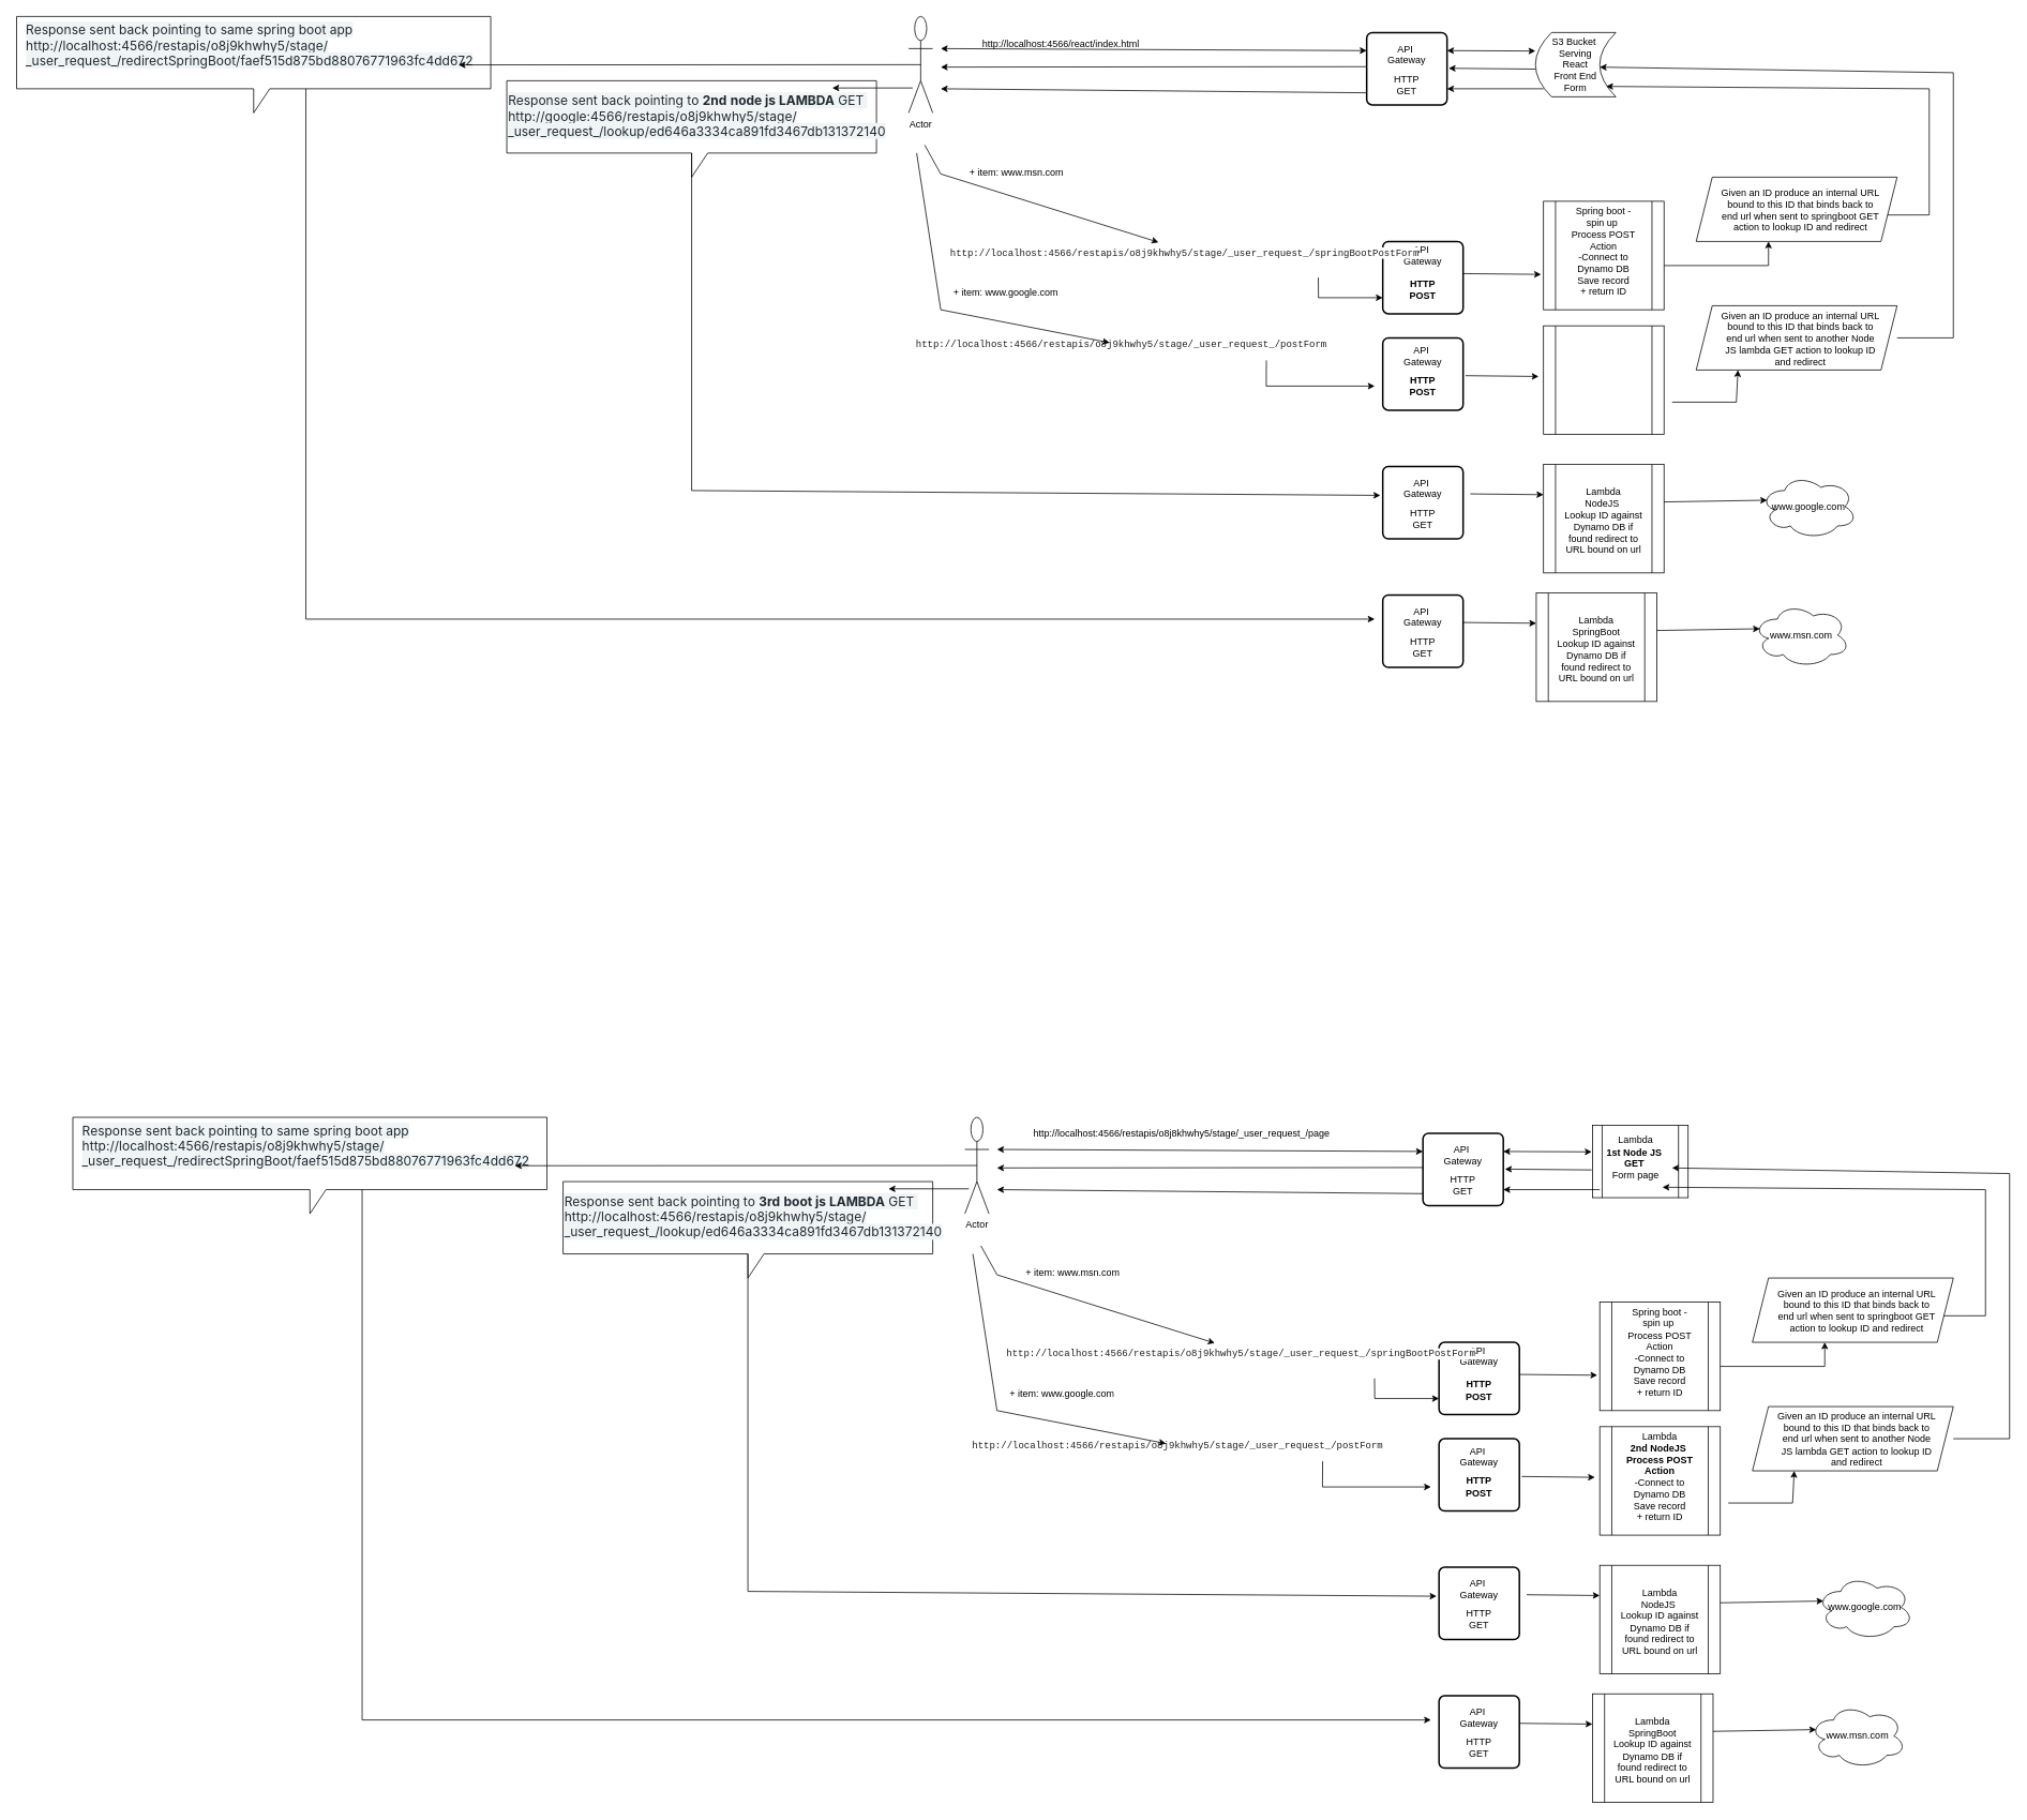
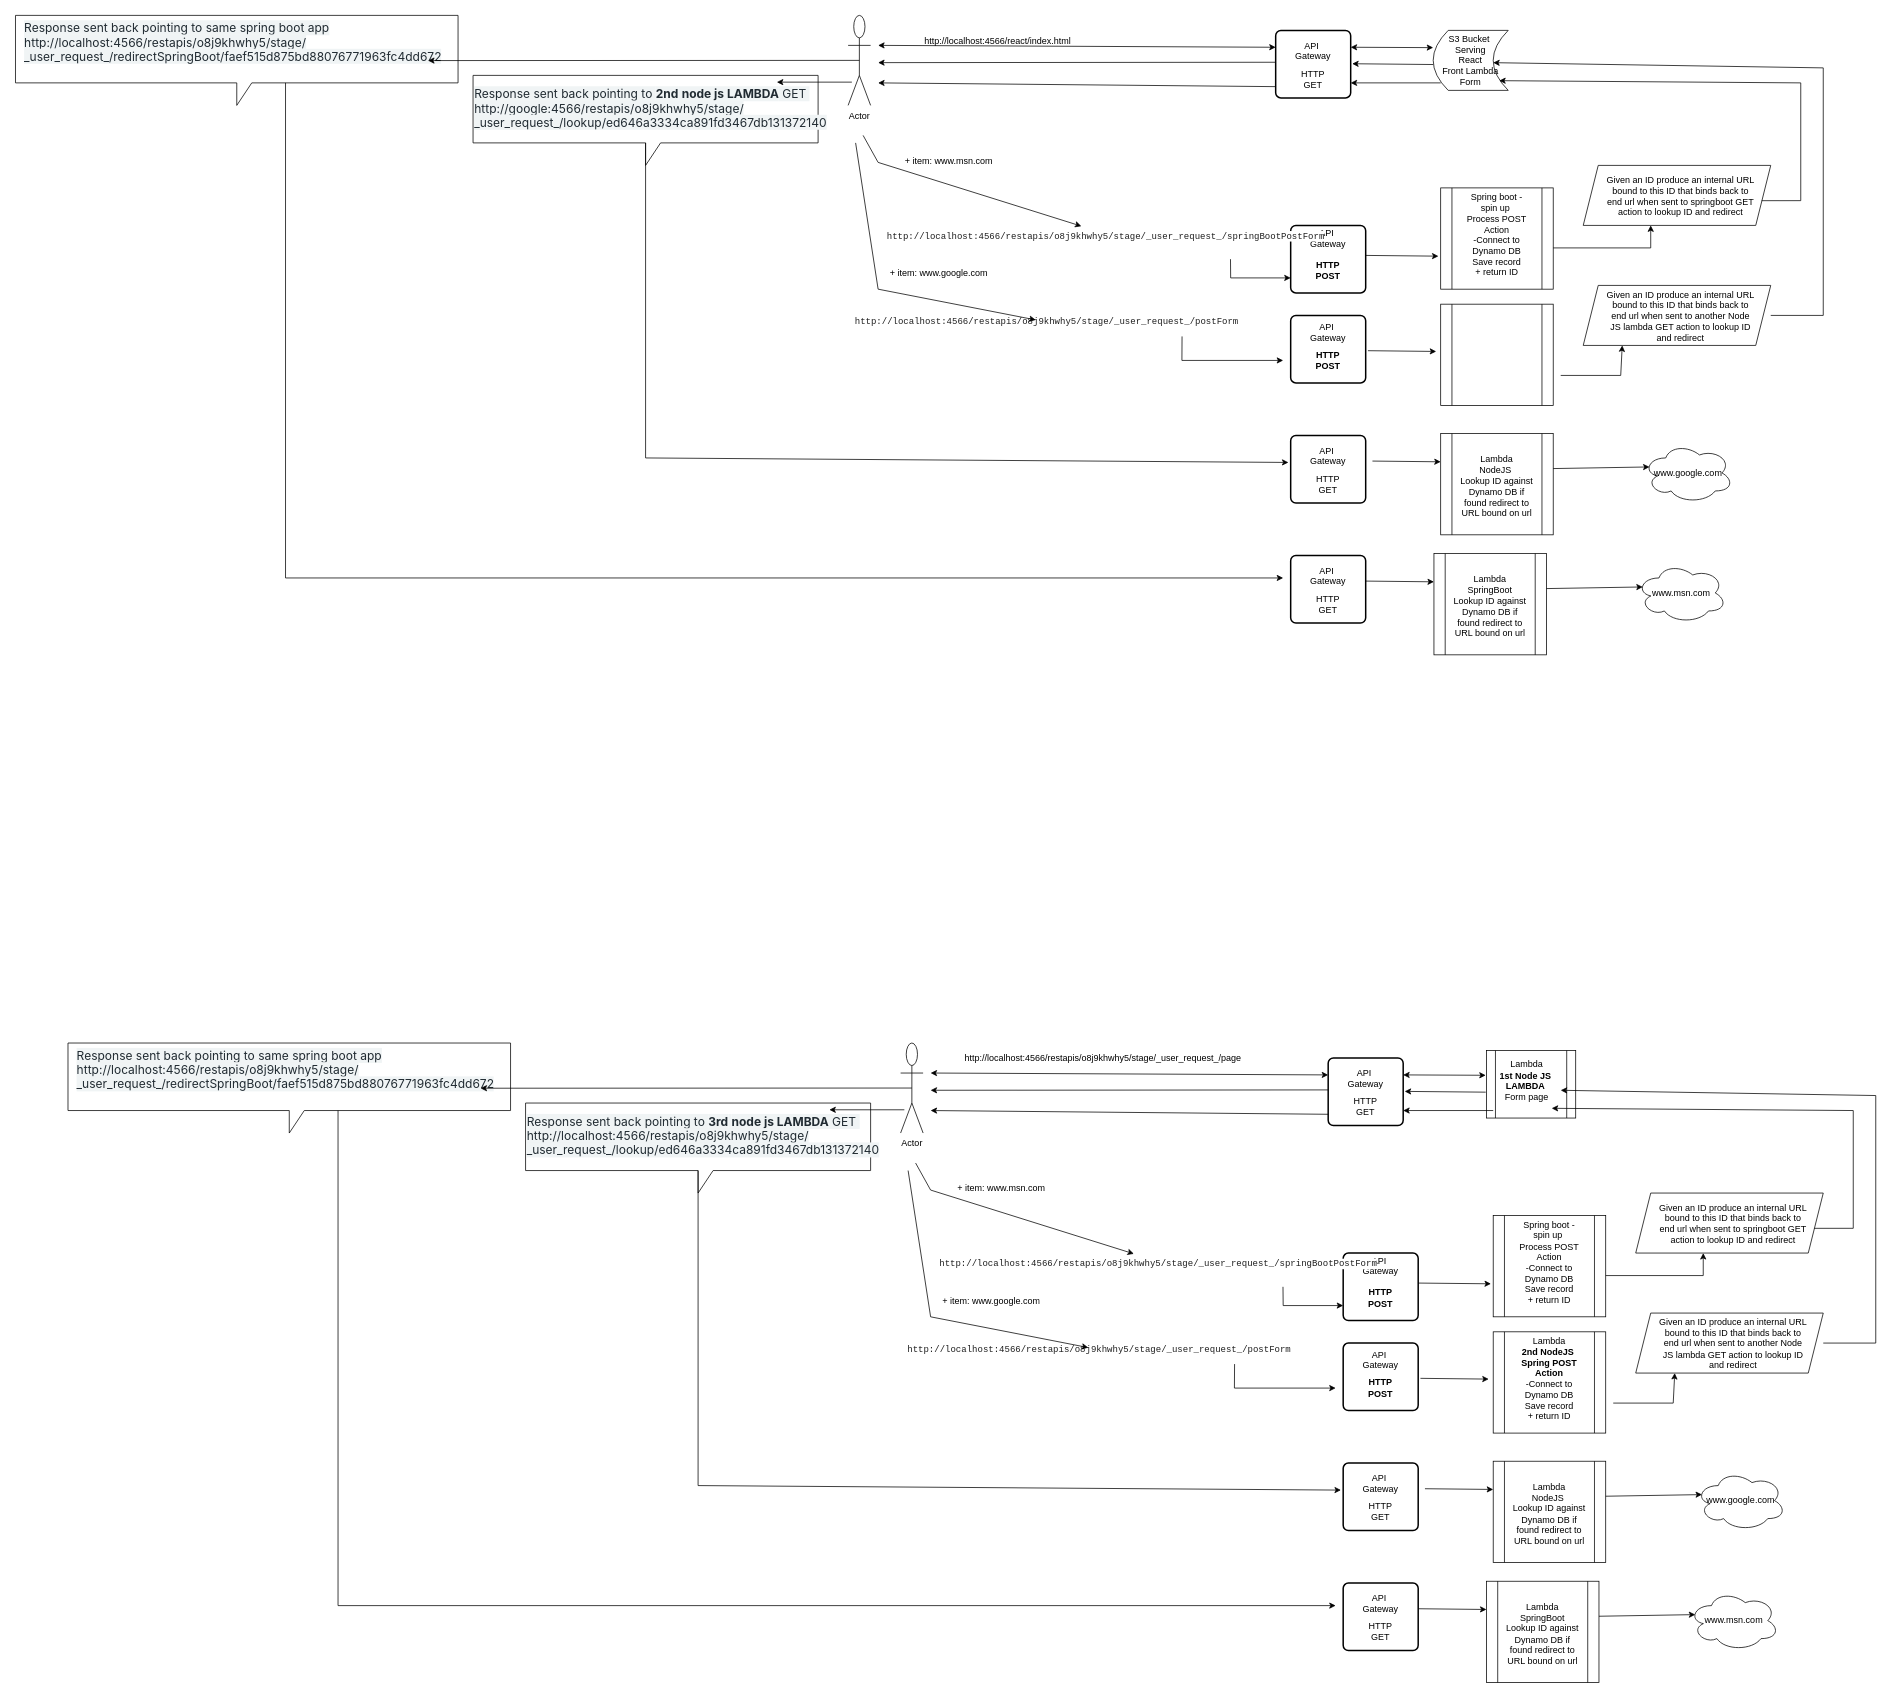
- <mxCell id="14" value="http://localhost:4566/react/index.html" style="text;whiteSpace=wrap;" vertex="1" parent="1"><mxGeometry x="1220" y="40" width="230" height="40" as="geometry" /></mxCell>
+ <mxCell id="14" value="http://localhost:4566/react/index.html" style="text;whiteSpace=wrap;" vertex="1" parent="1"><mxGeometry x="1230" y="40" width="230" height="40" as="geometry" /></mxCell>
- <mxCell id="10" value="S3 Bucket&amp;nbsp;&lt;br&gt;Serving &lt;br&gt;React&lt;br&gt;Front End&lt;br&gt;Form" style="shape=dataStorage;whiteSpace=wrap;html=1;fixedSize=1;" vertex="1" parent="1"><mxGeometry x="1910" y="40" width="100" height="80" as="geometry" /></mxCell>
+ <mxCell id="10" value="S3 Bucket&amp;nbsp;&lt;br&gt;Serving &lt;br&gt;React&lt;br&gt;Front Lambda&lt;br&gt;Form" style="shape=dataStorage;whiteSpace=wrap;html=1;fixedSize=1;" vertex="1" parent="1"><mxGeometry x="1910" y="40" width="100" height="80" as="geometry" /></mxCell>
- <mxCell id="9" value="http://localhost:4566/restapis/o8j8khwhy5/stage/_user_request_/page" style="text;html=1;align=center;verticalAlign=middle;whiteSpace=wrap;rounded=0;" vertex="1" parent="1"><mxGeometry x="1280" y="1390" width="380" height="40" as="geometry" /></mxCell>
+ <mxCell id="9" value="http://localhost:4566/restapis/o8j9khwhy5/stage/_user_request_/page" style="text;html=1;align=center;verticalAlign=middle;whiteSpace=wrap;rounded=0;" vertex="1" parent="1"><mxGeometry x="1280" y="1390" width="380" height="40" as="geometry" /></mxCell>
- <mxCell id="12" value="Lambda&lt;br&gt;&lt;b&gt;1st Node JS&amp;nbsp; GET&amp;nbsp;&lt;br&gt;&lt;/b&gt;Form page&lt;br&gt;&lt;br&gt;&lt;div&gt;&lt;br&gt;&lt;/div&gt;" style="text;html=1;align=center;verticalAlign=middle;whiteSpace=wrap;rounded=0;" vertex="1" parent="1"><mxGeometry x="1985" y="1410" width="100" height="90" as="geometry" /></mxCell>
+ <mxCell id="12" value="Lambda&lt;br&gt;&lt;b&gt;1st Node JS&amp;nbsp; LAMBDA&amp;nbsp;&lt;br&gt;&lt;/b&gt;Form page&lt;br&gt;&lt;br&gt;&lt;div&gt;&lt;br&gt;&lt;/div&gt;" style="text;html=1;align=center;verticalAlign=middle;whiteSpace=wrap;rounded=0;" vertex="1" parent="1"><mxGeometry x="1985" y="1410" width="100" height="90" as="geometry" /></mxCell>
- <mxCell id="110" value="&lt;span style=&quot;color: rgb(33, 43, 50); font-family: -apple-system, BlinkMacSystemFont, &amp;quot;Segoe UI&amp;quot;, Roboto, Oxygen, Ubuntu, Cantarell, &amp;quot;Fira Sans&amp;quot;, &amp;quot;Droid Sans&amp;quot;, &amp;quot;Helvetica Neue&amp;quot;, sans-serif; font-size: 16px; font-style: normal; font-variant-ligatures: normal; font-variant-caps: normal; font-weight: 400; letter-spacing: normal; orphans: 2; text-align: start; text-indent: 0px; text-transform: none; widows: 2; word-spacing: 0px; -webkit-text-stroke-width: 0px; white-space: normal; background-color: rgb(240, 244, 245); text-decoration-thickness: initial; text-decoration-style: initial; text-decoration-color: initial; display: inline !important; float: none;&quot;&gt;Response sent back pointing to &lt;/span&gt;&lt;span style=&quot;color: rgb(33, 43, 50); font-family: -apple-system, BlinkMacSystemFont, &amp;quot;Segoe UI&amp;quot;, Roboto, Oxygen, Ubuntu, Cantarell, &amp;quot;Fira Sans&amp;quot;, &amp;quot;Droid Sans&amp;quot;, &amp;quot;Helvetica Neue&amp;quot;, sans-serif; font-size: 16px; font-style: normal; font-variant-ligatures: normal; font-variant-caps: normal; letter-spacing: normal; orphans: 2; text-align: start; text-indent: 0px; text-transform: none; widows: 2; word-spacing: 0px; -webkit-text-stroke-width: 0px; white-space: normal; background-color: rgb(240, 244, 245); text-decoration-thickness: initial; text-decoration-style: initial; text-decoration-color: initial; float: none; display: inline !important;&quot;&gt;&lt;b&gt;3rd&lt;/b&gt;&lt;/span&gt;&lt;span style=&quot;color: rgb(33, 43, 50); font-family: -apple-system, BlinkMacSystemFont, &amp;quot;Segoe UI&amp;quot;, Roboto, Oxygen, Ubuntu, Cantarell, &amp;quot;Fira Sans&amp;quot;, &amp;quot;Droid Sans&amp;quot;, &amp;quot;Helvetica Neue&amp;quot;, sans-serif; font-size: 16px; font-style: normal; font-variant-ligatures: normal; font-variant-caps: normal; font-weight: 400; letter-spacing: normal; orphans: 2; text-align: start; text-indent: 0px; text-transform: none; widows: 2; word-spacing: 0px; -webkit-text-stroke-width: 0px; white-space: normal; background-color: rgb(240, 244, 245); text-decoration-thickness: initial; text-decoration-style: initial; text-decoration-color: initial; display: inline !important; float: none;&quot;&gt;&amp;nbsp;&lt;/span&gt;&lt;span style=&quot;color: rgb(33, 43, 50); font-family: -apple-system, BlinkMacSystemFont, &amp;quot;Segoe UI&amp;quot;, Roboto, Oxygen, Ubuntu, Cantarell, &amp;quot;Fira Sans&amp;quot;, &amp;quot;Droid Sans&amp;quot;, &amp;quot;Helvetica Neue&amp;quot;, sans-serif; font-size: 16px; font-style: normal; font-variant-ligatures: normal; font-variant-caps: normal; letter-spacing: normal; orphans: 2; text-align: start; text-indent: 0px; text-transform: none; widows: 2; word-spacing: 0px; -webkit-text-stroke-width: 0px; white-space: normal; background-color: rgb(240, 244, 245); text-decoration-thickness: initial; text-decoration-style: initial; text-decoration-color: initial; float: none; display: inline !important;&quot;&gt;&lt;b&gt;boot js LAMBDA&lt;/b&gt;&lt;/span&gt;&lt;span style=&quot;color: rgb(33, 43, 50); font-family: -apple-system, BlinkMacSystemFont, &amp;quot;Segoe UI&amp;quot;, Roboto, Oxygen, Ubuntu, Cantarell, &amp;quot;Fira Sans&amp;quot;, &amp;quot;Droid Sans&amp;quot;, &amp;quot;Helvetica Neue&amp;quot;, sans-serif; font-size: 16px; font-style: normal; font-variant-ligatures: normal; font-variant-caps: normal; font-weight: 400; letter-spacing: normal; orphans: 2; text-align: start; text-indent: 0px; text-transform: none; widows: 2; word-spacing: 0px; -webkit-text-stroke-width: 0px; white-space: normal; background-color: rgb(240, 244, 245); text-decoration-thickness: initial; text-decoration-style: initial; text-decoration-color: initial; display: inline !important; float: none;&quot;&gt; GET&amp;nbsp;&lt;br&gt;http://localhost:4566/restapis/o8j9khwhy5/stage/&lt;br&gt;_user_request_/lookup/ed646a3334ca891fd3467db131372140&lt;br&gt;&lt;br&gt;&lt;/span&gt;" style="text;whiteSpace=wrap;html=1;" vertex="1" parent="1"><mxGeometry x="700" y="1479" width="480" height="91" as="geometry" /></mxCell>
+ <mxCell id="110" value="&lt;span style=&quot;color: rgb(33, 43, 50); font-family: -apple-system, BlinkMacSystemFont, &amp;quot;Segoe UI&amp;quot;, Roboto, Oxygen, Ubuntu, Cantarell, &amp;quot;Fira Sans&amp;quot;, &amp;quot;Droid Sans&amp;quot;, &amp;quot;Helvetica Neue&amp;quot;, sans-serif; font-size: 16px; font-style: normal; font-variant-ligatures: normal; font-variant-caps: normal; font-weight: 400; letter-spacing: normal; orphans: 2; text-align: start; text-indent: 0px; text-transform: none; widows: 2; word-spacing: 0px; -webkit-text-stroke-width: 0px; white-space: normal; background-color: rgb(240, 244, 245); text-decoration-thickness: initial; text-decoration-style: initial; text-decoration-color: initial; display: inline !important; float: none;&quot;&gt;Response sent back pointing to &lt;/span&gt;&lt;span style=&quot;color: rgb(33, 43, 50); font-family: -apple-system, BlinkMacSystemFont, &amp;quot;Segoe UI&amp;quot;, Roboto, Oxygen, Ubuntu, Cantarell, &amp;quot;Fira Sans&amp;quot;, &amp;quot;Droid Sans&amp;quot;, &amp;quot;Helvetica Neue&amp;quot;, sans-serif; font-size: 16px; font-style: normal; font-variant-ligatures: normal; font-variant-caps: normal; letter-spacing: normal; orphans: 2; text-align: start; text-indent: 0px; text-transform: none; widows: 2; word-spacing: 0px; -webkit-text-stroke-width: 0px; white-space: normal; background-color: rgb(240, 244, 245); text-decoration-thickness: initial; text-decoration-style: initial; text-decoration-color: initial; float: none; display: inline !important;&quot;&gt;&lt;b&gt;3rd&lt;/b&gt;&lt;/span&gt;&lt;span style=&quot;color: rgb(33, 43, 50); font-family: -apple-system, BlinkMacSystemFont, &amp;quot;Segoe UI&amp;quot;, Roboto, Oxygen, Ubuntu, Cantarell, &amp;quot;Fira Sans&amp;quot;, &amp;quot;Droid Sans&amp;quot;, &amp;quot;Helvetica Neue&amp;quot;, sans-serif; font-size: 16px; font-style: normal; font-variant-ligatures: normal; font-variant-caps: normal; font-weight: 400; letter-spacing: normal; orphans: 2; text-align: start; text-indent: 0px; text-transform: none; widows: 2; word-spacing: 0px; -webkit-text-stroke-width: 0px; white-space: normal; background-color: rgb(240, 244, 245); text-decoration-thickness: initial; text-decoration-style: initial; text-decoration-color: initial; display: inline !important; float: none;&quot;&gt;&amp;nbsp;&lt;/span&gt;&lt;span style=&quot;color: rgb(33, 43, 50); font-family: -apple-system, BlinkMacSystemFont, &amp;quot;Segoe UI&amp;quot;, Roboto, Oxygen, Ubuntu, Cantarell, &amp;quot;Fira Sans&amp;quot;, &amp;quot;Droid Sans&amp;quot;, &amp;quot;Helvetica Neue&amp;quot;, sans-serif; font-size: 16px; font-style: normal; font-variant-ligatures: normal; font-variant-caps: normal; letter-spacing: normal; orphans: 2; text-align: start; text-indent: 0px; text-transform: none; widows: 2; word-spacing: 0px; -webkit-text-stroke-width: 0px; white-space: normal; background-color: rgb(240, 244, 245); text-decoration-thickness: initial; text-decoration-style: initial; text-decoration-color: initial; float: none; display: inline !important;&quot;&gt;&lt;b&gt;node js LAMBDA&lt;/b&gt;&lt;/span&gt;&lt;span style=&quot;color: rgb(33, 43, 50); font-family: -apple-system, BlinkMacSystemFont, &amp;quot;Segoe UI&amp;quot;, Roboto, Oxygen, Ubuntu, Cantarell, &amp;quot;Fira Sans&amp;quot;, &amp;quot;Droid Sans&amp;quot;, &amp;quot;Helvetica Neue&amp;quot;, sans-serif; font-size: 16px; font-style: normal; font-variant-ligatures: normal; font-variant-caps: normal; font-weight: 400; letter-spacing: normal; orphans: 2; text-align: start; text-indent: 0px; text-transform: none; widows: 2; word-spacing: 0px; -webkit-text-stroke-width: 0px; white-space: normal; background-color: rgb(240, 244, 245); text-decoration-thickness: initial; text-decoration-style: initial; text-decoration-color: initial; display: inline !important; float: none;&quot;&gt; GET&amp;nbsp;&lt;br&gt;http://localhost:4566/restapis/o8j9khwhy5/stage/&lt;br&gt;_user_request_/lookup/ed646a3334ca891fd3467db131372140&lt;br&gt;&lt;br&gt;&lt;/span&gt;" style="text;whiteSpace=wrap;html=1;" vertex="1" parent="1"><mxGeometry x="700" y="1479" width="480" height="91" as="geometry" /></mxCell>
- <mxCell id="90" value="Lambda&lt;br&gt;&lt;b&gt;2nd NodeJS&amp;nbsp;&lt;br&gt;Process POST Action&lt;/b&gt;&lt;br&gt;-Connect to Dynamo DB&lt;br&gt;Save record&lt;br&gt;+ return ID&lt;br&gt;&lt;div&gt;&lt;br&gt;&lt;/div&gt;" style="text;html=1;align=center;verticalAlign=middle;whiteSpace=wrap;rounded=0;" vertex="1" parent="1"><mxGeometry x="2015" y="1800" width="100" height="90" as="geometry" /></mxCell>
+ <mxCell id="90" value="Lambda&lt;br&gt;&lt;b&gt;2nd NodeJS&amp;nbsp;&lt;br&gt;Spring POST Action&lt;/b&gt;&lt;br&gt;-Connect to Dynamo DB&lt;br&gt;Save record&lt;br&gt;+ return ID&lt;br&gt;&lt;div&gt;&lt;br&gt;&lt;/div&gt;" style="text;html=1;align=center;verticalAlign=middle;whiteSpace=wrap;rounded=0;" vertex="1" parent="1"><mxGeometry x="2015" y="1800" width="100" height="90" as="geometry" /></mxCell>
